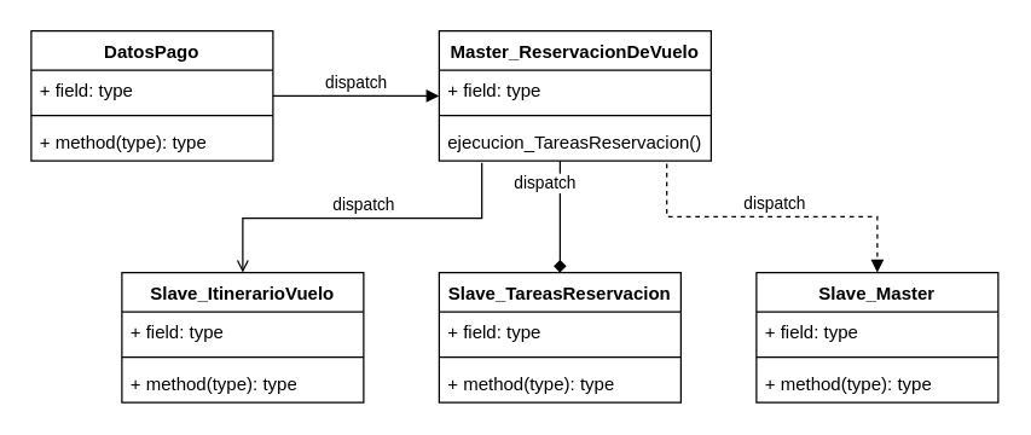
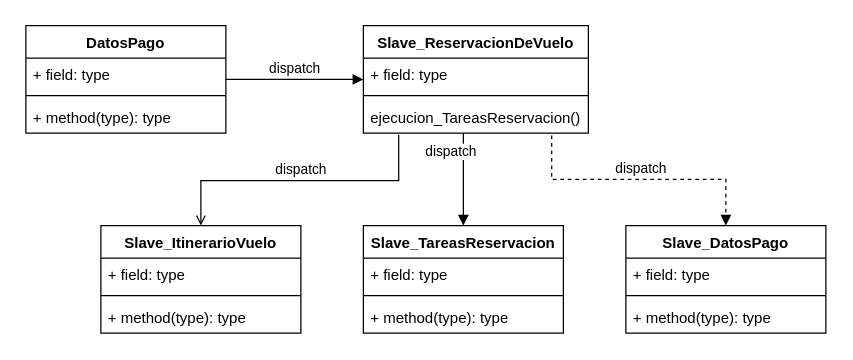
- <mxCell id="2" value="Master_ReservacionDeVuelo" style="swimlane;fontStyle=1;align=center;verticalAlign=top;childLayout=stackLayout;horizontal=1;startSize=26;horizontalStack=0;resizeParent=1;resizeParentMax=0;resizeLast=0;collapsible=1;marginBottom=0;whiteSpace=wrap;html=1;" vertex="1" parent="1"><mxGeometry x="290" y="20" width="180" height="86" as="geometry" /></mxCell>
+ <mxCell id="2" value="Slave_ReservacionDeVuelo" style="swimlane;fontStyle=1;align=center;verticalAlign=top;childLayout=stackLayout;horizontal=1;startSize=26;horizontalStack=0;resizeParent=1;resizeParentMax=0;resizeLast=0;collapsible=1;marginBottom=0;whiteSpace=wrap;html=1;" vertex="1" parent="1"><mxGeometry x="290" y="20" width="180" height="86" as="geometry" /></mxCell>
- <mxCell id="25" value="dispatch" style="html=1;verticalAlign=bottom;endArrow=diamond;edgeStyle=elbowEdgeStyle;elbow=vertical;curved=0;rounded=0;entryX=0.5;entryY=0;entryDx=0;entryDy=0;" edge="1" parent="1" source="5" target="14"><mxGeometry x="-0.351" y="-10" width="80" relative="1" as="geometry"><mxPoint x="280" y="130" as="sourcePoint" /><mxPoint x="360" y="130" as="targetPoint" /><Array as="points"><mxPoint x="370" y="130" /></Array><mxPoint as="offset" /></mxGeometry></mxCell>
+ <mxCell id="25" value="dispatch" style="html=1;verticalAlign=bottom;endArrow=block;edgeStyle=elbowEdgeStyle;elbow=vertical;curved=0;rounded=0;entryX=0.5;entryY=0;entryDx=0;entryDy=0;" edge="1" parent="1" source="5" target="14"><mxGeometry x="-0.351" y="-10" width="80" relative="1" as="geometry"><mxPoint x="280" y="130" as="sourcePoint" /><mxPoint x="360" y="130" as="targetPoint" /><Array as="points"><mxPoint x="370" y="130" /></Array><mxPoint as="offset" /></mxGeometry></mxCell>
- <mxCell id="18" value="Slave_Master" style="swimlane;fontStyle=1;align=center;verticalAlign=top;childLayout=stackLayout;horizontal=1;startSize=26;horizontalStack=0;resizeParent=1;resizeParentMax=0;resizeLast=0;collapsible=1;marginBottom=0;whiteSpace=wrap;html=1;" vertex="1" parent="1"><mxGeometry x="500" y="180" width="160" height="86" as="geometry" /></mxCell>
+ <mxCell id="18" value="Slave_DatosPago" style="swimlane;fontStyle=1;align=center;verticalAlign=top;childLayout=stackLayout;horizontal=1;startSize=26;horizontalStack=0;resizeParent=1;resizeParentMax=0;resizeLast=0;collapsible=1;marginBottom=0;whiteSpace=wrap;html=1;" vertex="1" parent="1"><mxGeometry x="500" y="180" width="160" height="86" as="geometry" /></mxCell>
